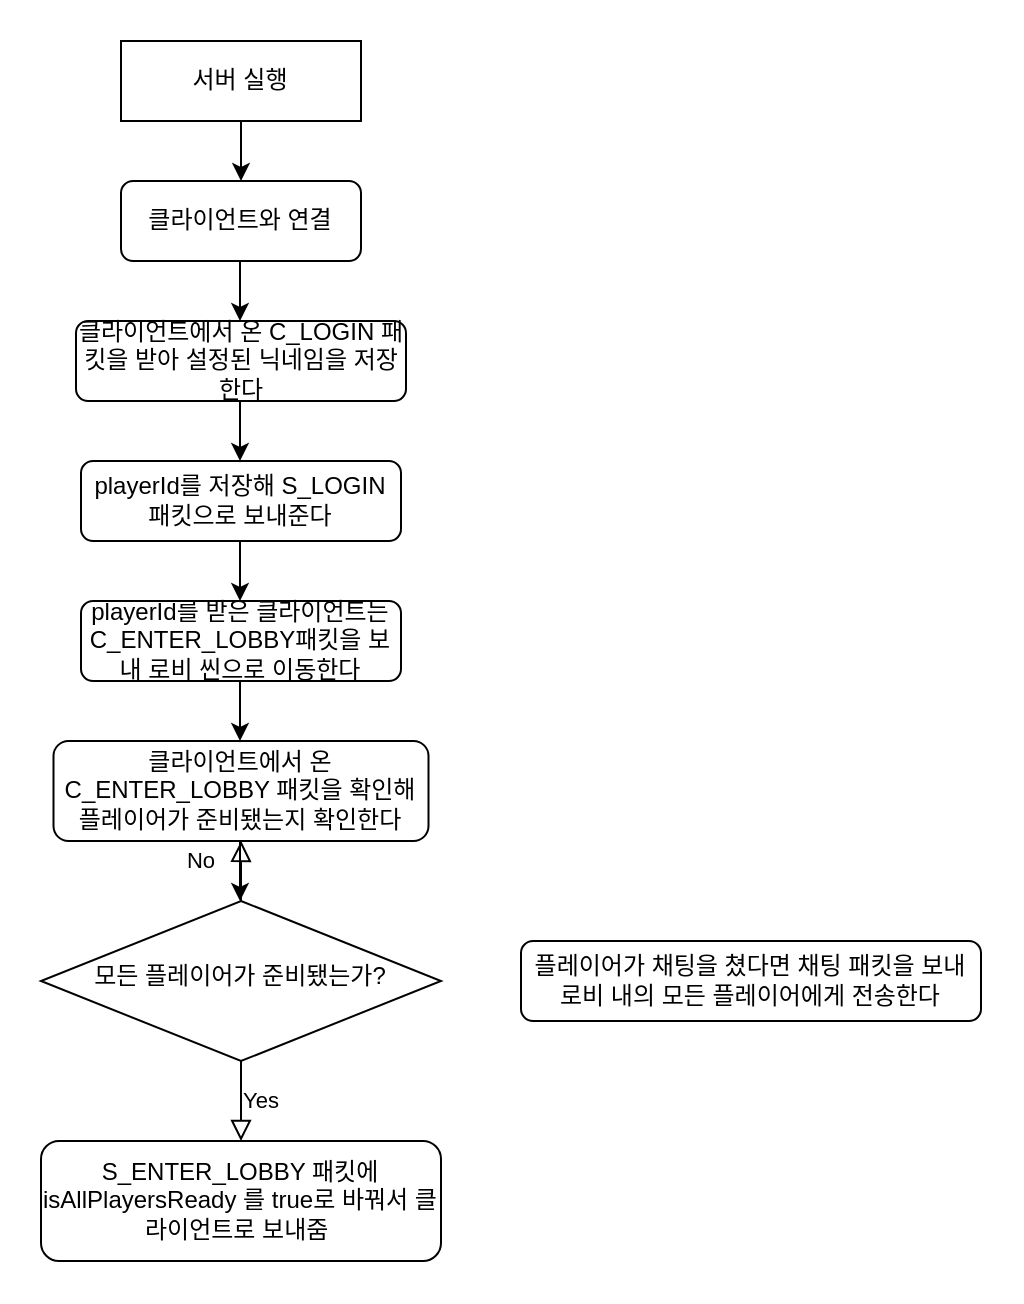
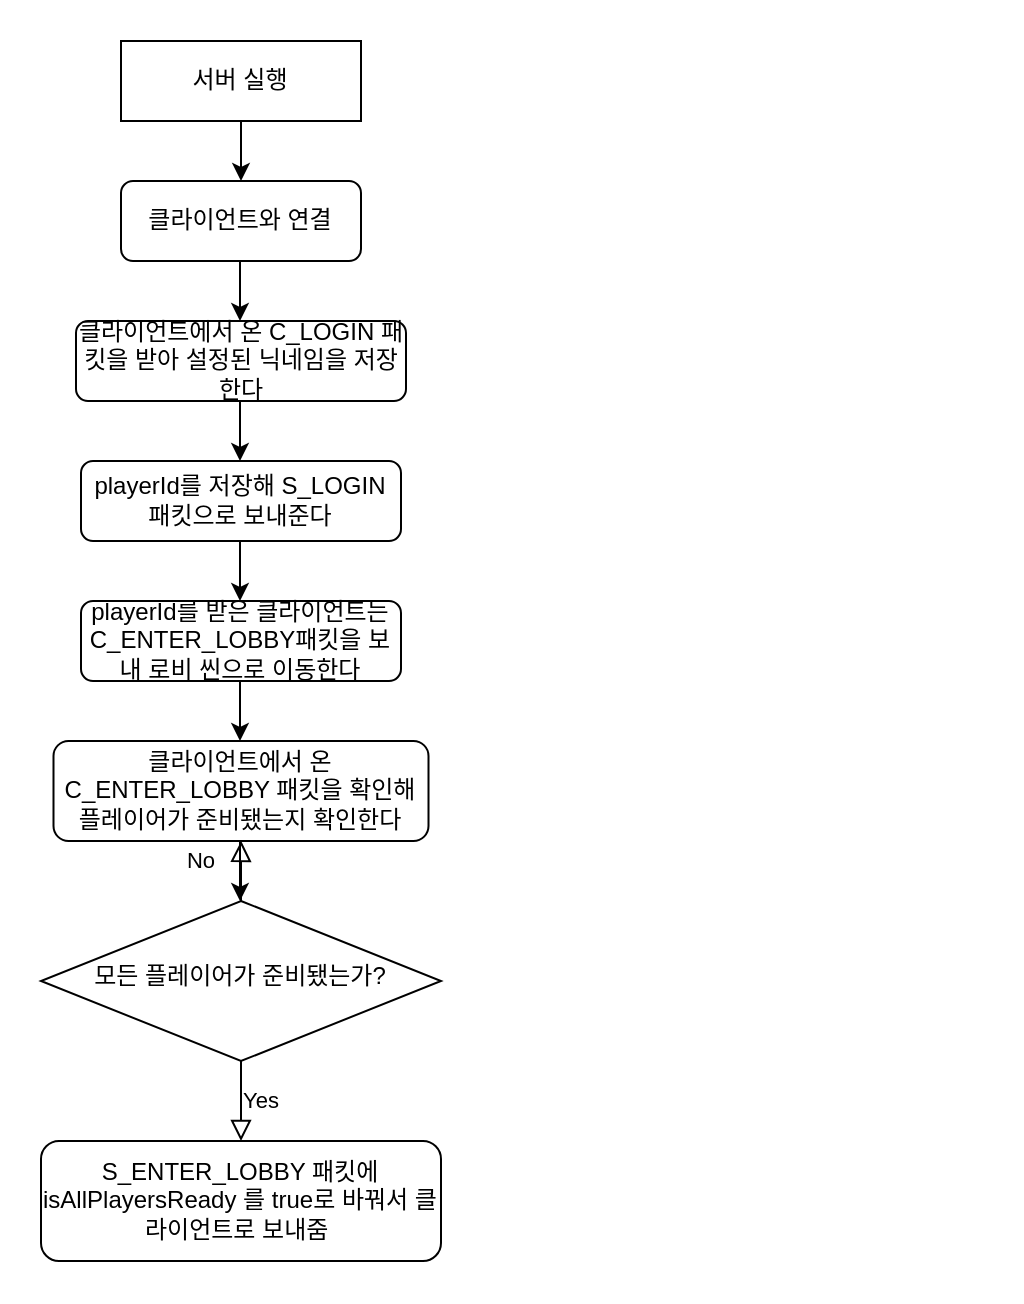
- <mxCell id="7" value="플레이어가 채팅을 쳤다면 채팅 패킷을 보내 로비 내의 모든 플레이어에게 전송한다" style="rounded=1;whiteSpace=wrap;html=1;fontSize=12;glass=0;strokeWidth=1;shadow=0;" parent="1" vertex="1"><mxGeometry x="260" y="470" width="230" height="40" as="geometry" /></mxCell>
